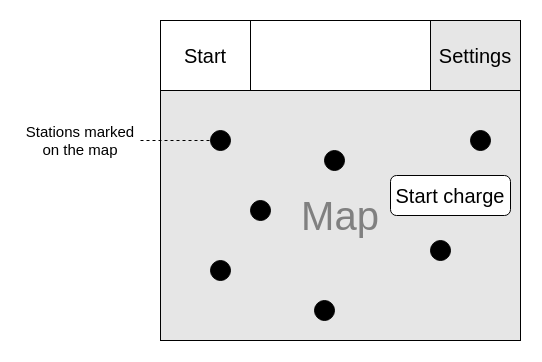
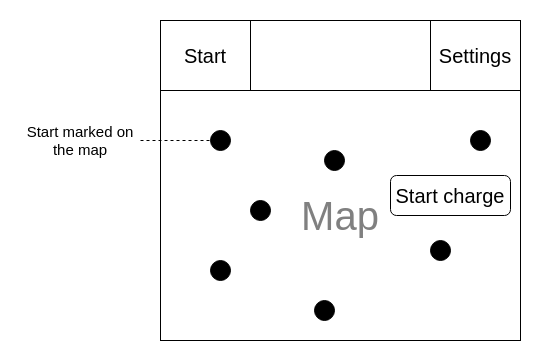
- <mxCell id="14" value="Settings" style="rounded=0;whiteSpace=wrap;html=1;fontSize=20;fontColor=#000000;fillColor=#E6E6E6;" parent="1" vertex="1"><mxGeometry x="430" width="90" height="70" as="geometry" y="20" /></mxCell>
+ <mxCell id="14" value="Settings" style="rounded=0;whiteSpace=wrap;html=1;fontSize=20;fontColor=#000000;fillColor=#ffffff;" parent="1" vertex="1"><mxGeometry x="430" width="90" height="70" as="geometry" y="20" /></mxCell>
- <mxCell id="12" value="&lt;font style=&quot;font-size: 15px;&quot;&gt;Stations marked on the map&lt;/font&gt;" style="text;html=1;strokeColor=none;fillColor=none;align=center;verticalAlign=middle;whiteSpace=wrap;rounded=0;fontSize=10;fontColor=#000000;" parent="1" vertex="1"><mxGeometry x="20" y="110" width="120" height="60" as="geometry" /></mxCell>
+ <mxCell id="12" value="&lt;font style=&quot;font-size: 15px;&quot;&gt;Start marked on the map&lt;/font&gt;" style="text;html=1;strokeColor=none;fillColor=none;align=center;verticalAlign=middle;whiteSpace=wrap;rounded=0;fontSize=10;fontColor=#000000;" parent="1" vertex="1"><mxGeometry x="20" y="110" width="120" height="60" as="geometry" /></mxCell>
- <mxCell id="3" value="&lt;p style=&quot;line-height: 1; font-size: 40px;&quot;&gt;Map&lt;/p&gt;" style="rounded=0;whiteSpace=wrap;html=1;fontSize=20;fontColor=#808080;fillColor=#e6e6e6;" parent="1" vertex="1"><mxGeometry x="160" y="90" width="360" height="250" as="geometry" /></mxCell>
+ <mxCell id="3" value="&lt;p style=&quot;line-height: 1; font-size: 40px;&quot;&gt;Map&lt;/p&gt;" style="rounded=0;whiteSpace=wrap;html=1;fontSize=20;fontColor=#808080;" parent="1" vertex="1"><mxGeometry x="160" y="90" width="360" height="250" as="geometry" /></mxCell>
